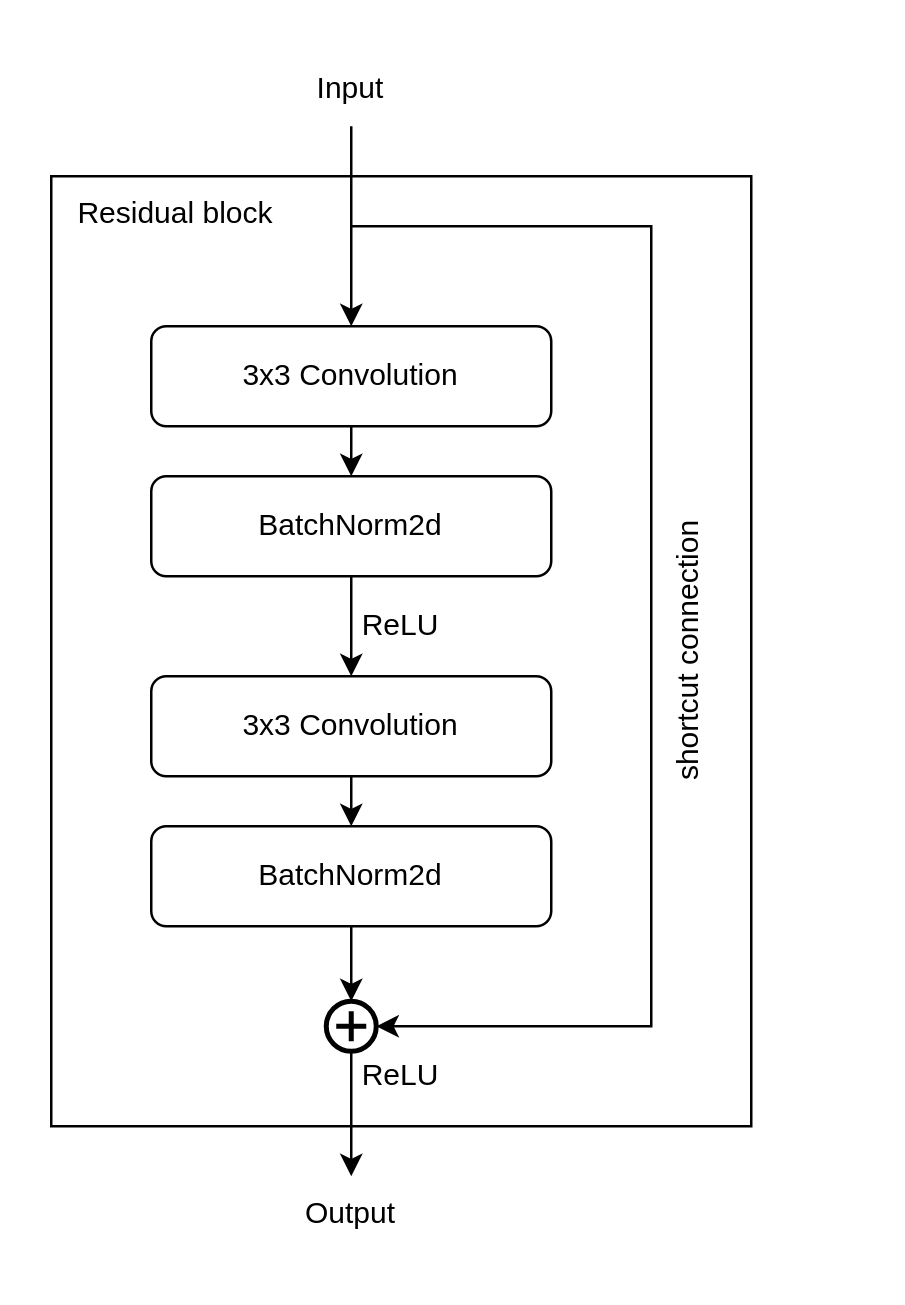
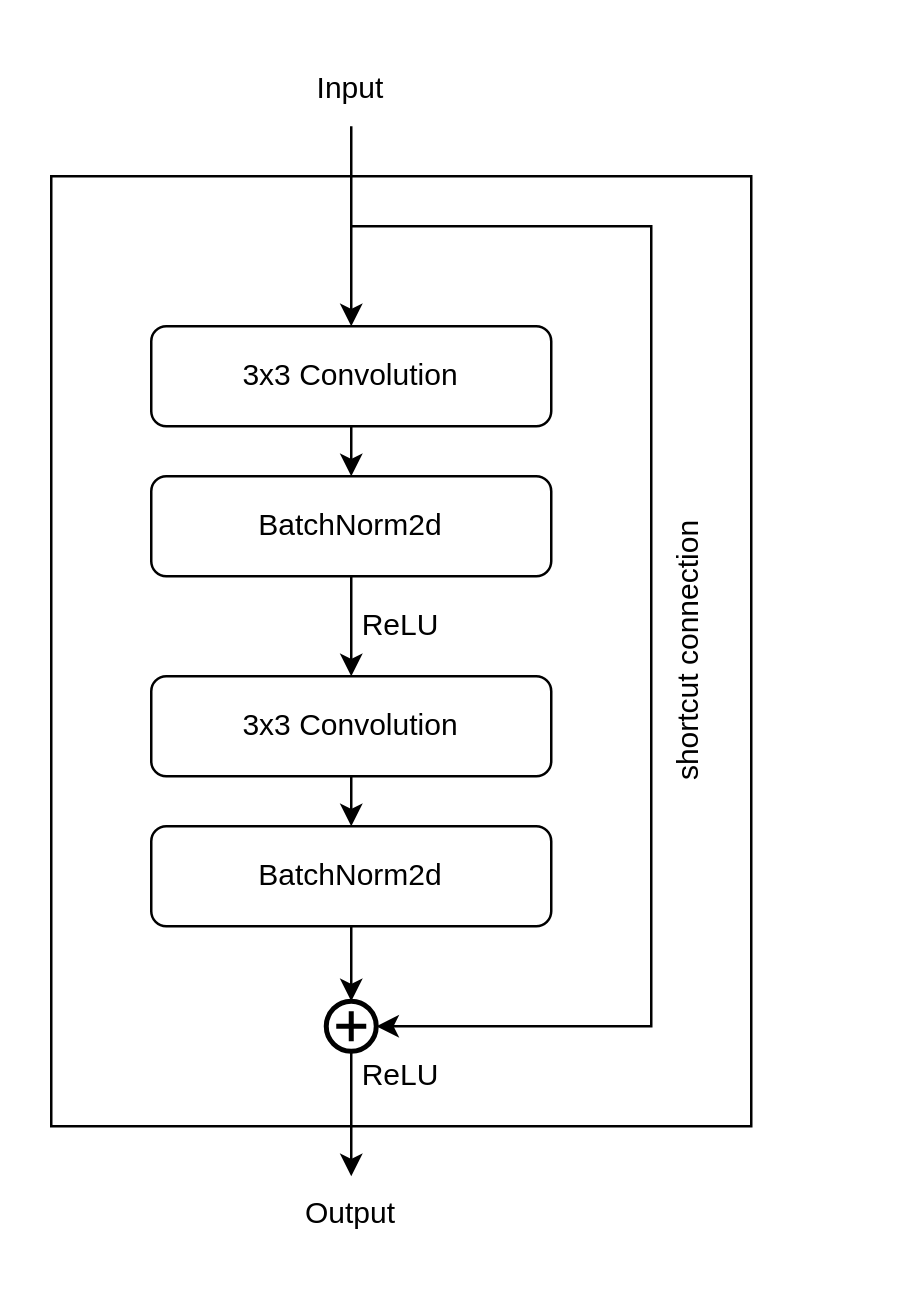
- <mxCell id="17" value="Residual block" style="text;html=1;strokeColor=none;fillColor=none;align=center;verticalAlign=middle;whiteSpace=wrap;rounded=0;direction=east;" vertex="1" parent="1"><mxGeometry x="20" y="70" width="100" height="30" as="geometry" /></mxCell>
